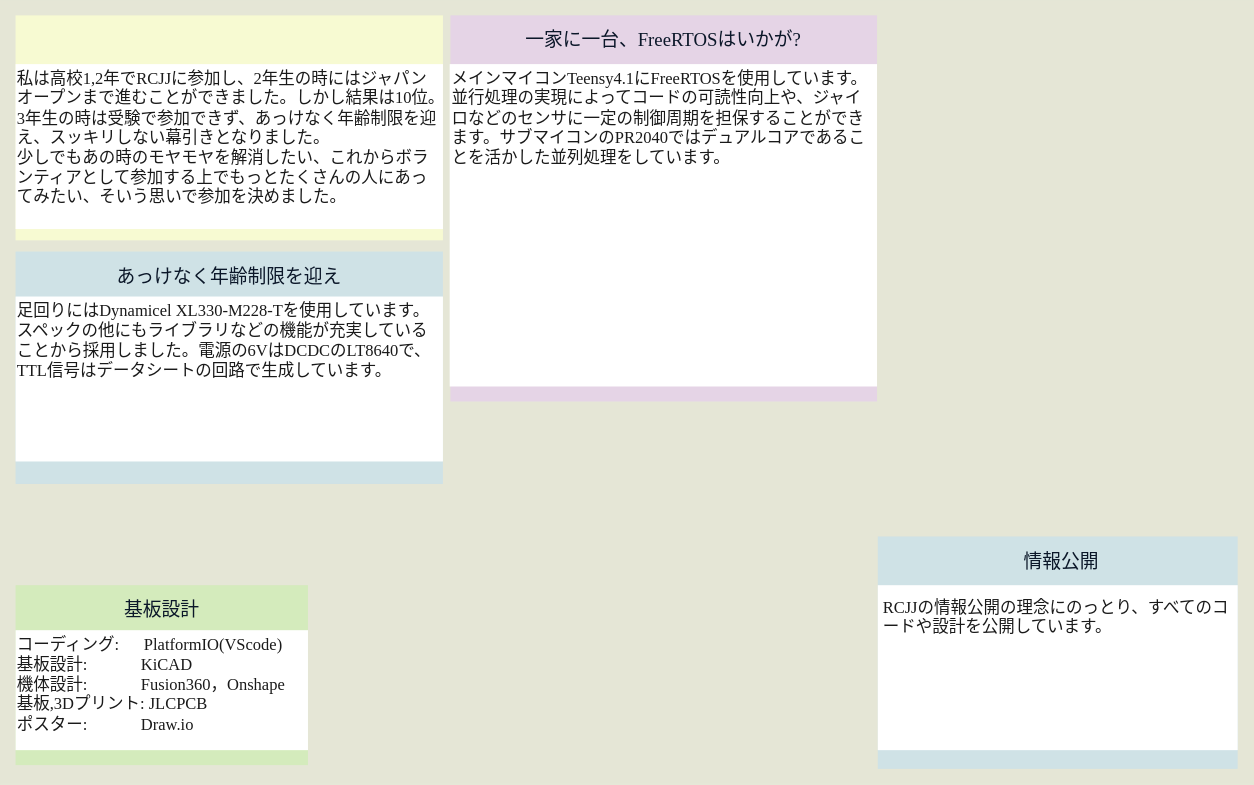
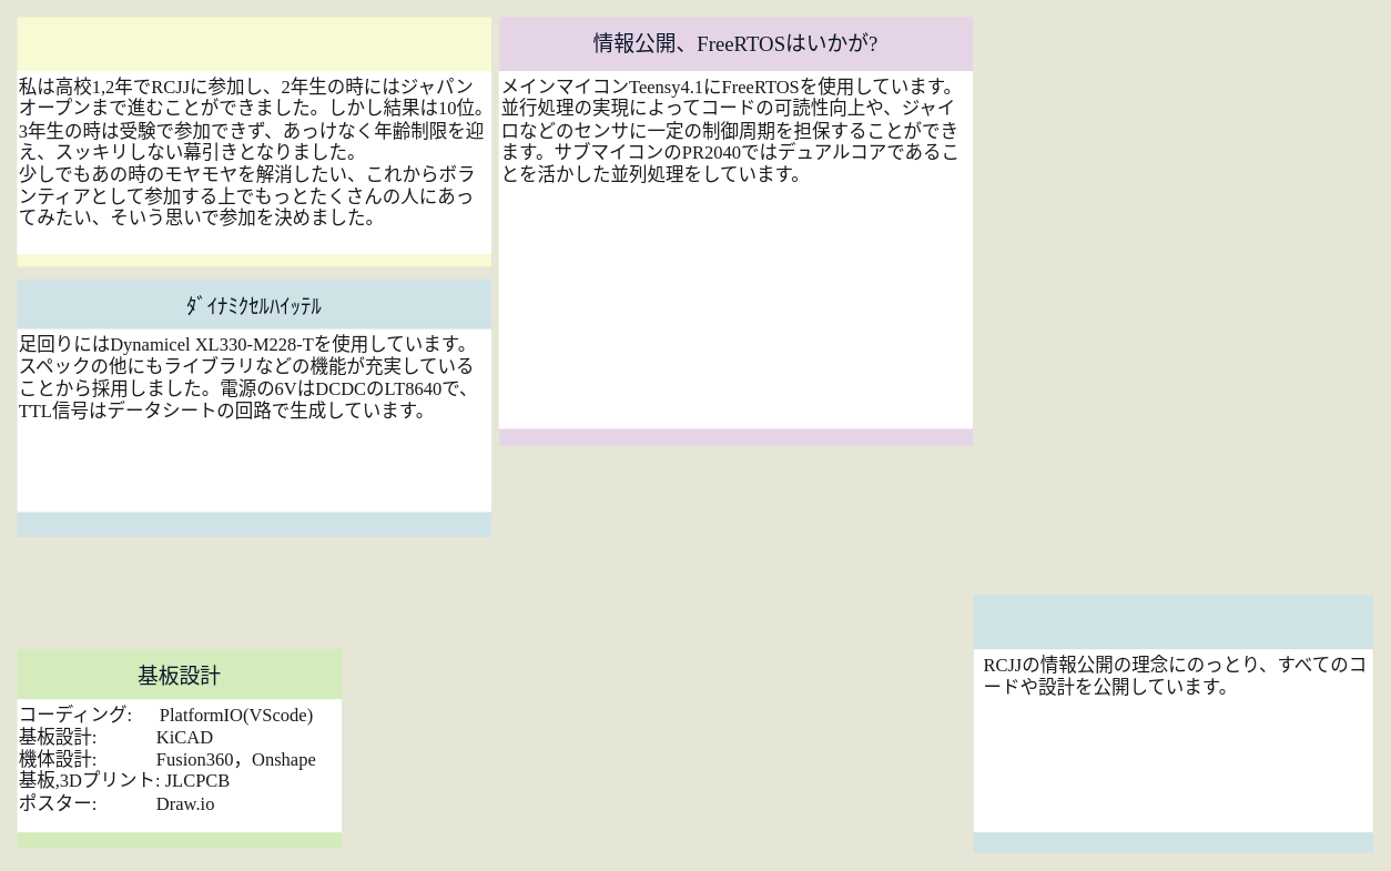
- <mxCell id="10" value="&lt;font color=&quot;#0b1729&quot;&gt;&lt;font face=&quot;Zen Kaku Gothic New&quot; data-font-src=&quot;https://fonts.googleapis.com/css?family=Zen+Kaku+Gothic+New&quot; style=&quot;font-size: 25px;&quot;&gt;一家に一台、FreeRTOSはいかが?&lt;/font&gt;&lt;/font&gt;" style="text;html=1;strokeColor=none;fillColor=none;align=center;verticalAlign=middle;whiteSpace=wrap;rounded=0;" vertex="1" parent="1"><mxGeometry x="599" y="20" width="570" height="65" as="geometry" /></mxCell>
+ <mxCell id="10" value="&lt;font color=&quot;#0b1729&quot;&gt;&lt;font face=&quot;Zen Kaku Gothic New&quot; data-font-src=&quot;https://fonts.googleapis.com/css?family=Zen+Kaku+Gothic+New&quot; style=&quot;font-size: 25px;&quot;&gt;情報公開、FreeRTOSはいかが?&lt;/font&gt;&lt;/font&gt;" style="text;html=1;strokeColor=none;fillColor=none;align=center;verticalAlign=middle;whiteSpace=wrap;rounded=0;" vertex="1" parent="1"><mxGeometry x="599" y="20" width="570" height="65" as="geometry" /></mxCell>
- <mxCell id="7" value="&lt;font color=&quot;#0b1729&quot;&gt;&lt;font face=&quot;Tahoma&quot; data-font-src=&quot;https://fonts.googleapis.com/css?family=Zen+Kaku+Gothic+New&quot; style=&quot;font-size: 25px;&quot;&gt;あっけなく年齢制限を迎え&lt;/font&gt;&lt;/font&gt;" style="text;html=1;strokeColor=none;fillColor=none;align=center;verticalAlign=middle;whiteSpace=wrap;rounded=0;" vertex="1" parent="1"><mxGeometry x="20" y="335" width="570" height="65" as="geometry" /></mxCell>
+ <mxCell id="7" value="&lt;font color=&quot;#0b1729&quot;&gt;&lt;font face=&quot;Tahoma&quot; data-font-src=&quot;https://fonts.googleapis.com/css?family=Zen+Kaku+Gothic+New&quot; style=&quot;font-size: 25px;&quot;&gt;ﾀﾞｲﾅﾐｸｾﾙﾊｲｯﾃﾙ&lt;/font&gt;&lt;/font&gt;" style="text;html=1;strokeColor=none;fillColor=none;align=center;verticalAlign=middle;whiteSpace=wrap;rounded=0;" vertex="1" parent="1"><mxGeometry x="20" y="335" width="570" height="65" as="geometry" /></mxCell>
- <mxCell id="14" value="&lt;font color=&quot;#0b1729&quot;&gt;&lt;font face=&quot;Zen Kaku Gothic New&quot; data-font-src=&quot;https://fonts.googleapis.com/css?family=Zen+Kaku+Gothic+New&quot; style=&quot;font-size: 25px;&quot;&gt;情報公開&lt;/font&gt;&lt;/font&gt;" style="text;html=1;strokeColor=none;fillColor=none;align=center;verticalAlign=middle;whiteSpace=wrap;rounded=0;" vertex="1" parent="1"><mxGeometry x="1180" y="715" width="470" height="65" as="geometry" /></mxCell>
- <mxCell id="16" value="&lt;span style=&quot;font-size: 22px;&quot;&gt;&lt;font style=&quot;font-size: 22px;&quot; color=&quot;#1a1a1a&quot; face=&quot;Zen Kaku Gothic New&quot; data-font-src=&quot;https://fonts.googleapis.com/css?family=Zen+Kaku+Gothic+New&quot;&gt;RCJJの情報公開の理念にのっとり、すべてのコードや設計を公開しています。&lt;br&gt;&lt;/font&gt;&lt;/span&gt;" style="text;html=1;fillColor=none;align=left;verticalAlign=top;whiteSpace=wrap;rounded=0;" vertex="1" parent="1"><mxGeometry x="1175" y="790" width="470" height="150" as="geometry" /></mxCell>
+ <mxCell id="16" value="&lt;span style=&quot;font-size: 22px;&quot;&gt;&lt;font style=&quot;font-size: 22px;&quot; color=&quot;#1a1a1a&quot; face=&quot;Zen Kaku Gothic New&quot; data-font-src=&quot;https://fonts.googleapis.com/css?family=Zen+Kaku+Gothic+New&quot;&gt;RCJJの情報公開の理念にのっとり、すべてのコードや設計を公開しています。&lt;br&gt;&lt;/font&gt;&lt;/span&gt;" style="text;html=1;fillColor=none;align=left;verticalAlign=top;whiteSpace=wrap;rounded=0;" vertex="1" parent="1"><mxGeometry x="1180" y="780" width="470" height="150" as="geometry" /></mxCell>
